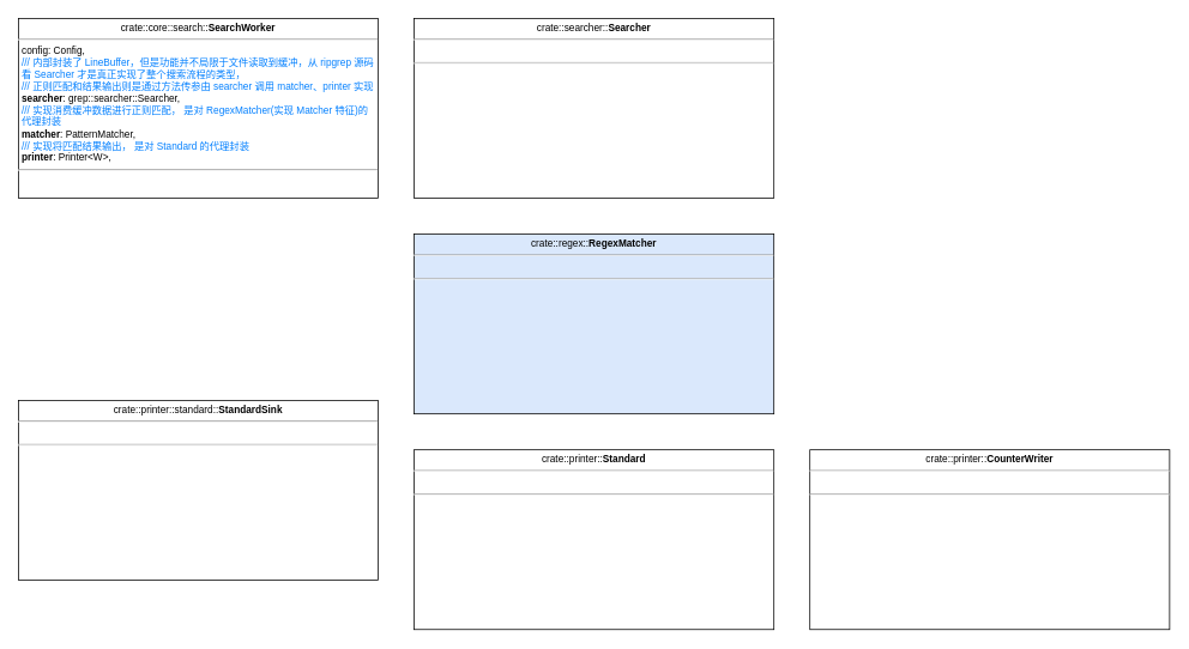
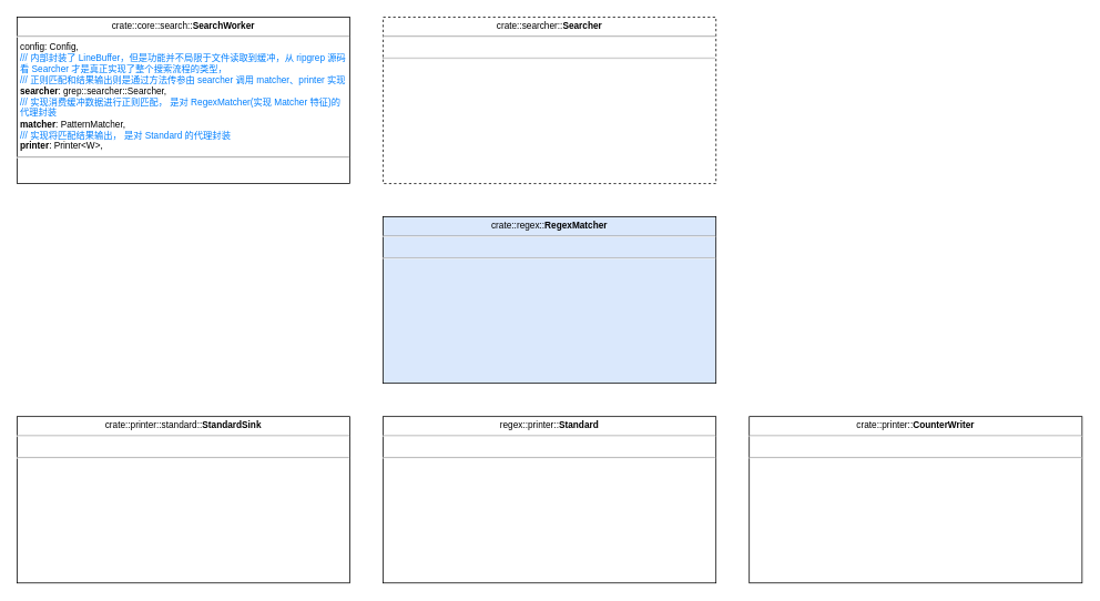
- <mxCell id="3" value="&lt;p style=&quot;margin: 4px 0px 0px; text-align: center; font-size: 11px;&quot;&gt;crate::searcher::&lt;b&gt;Searcher&lt;/b&gt;&lt;br style=&quot;font-size: 11px;&quot;&gt;&lt;/p&gt;&lt;hr style=&quot;font-size: 11px;&quot;&gt;&lt;p style=&quot;margin: 0px 0px 0px 4px; font-size: 11px;&quot;&gt;&lt;br&gt;&lt;/p&gt;&lt;hr style=&quot;font-size: 11px;&quot;&gt;&lt;p style=&quot;margin: 0px 0px 0px 4px; font-size: 11px;&quot;&gt;&lt;br&gt;&lt;/p&gt;" style="verticalAlign=top;align=left;overflow=fill;fontSize=11;fontFamily=Helvetica;html=1;whiteSpace=wrap;" parent="1" vertex="1"><mxGeometry x="460" y="20" width="400" height="200" as="geometry" /></mxCell>
+ <mxCell id="3" value="&lt;p style=&quot;margin: 4px 0px 0px; text-align: center; font-size: 11px;&quot;&gt;crate::searcher::&lt;b&gt;Searcher&lt;/b&gt;&lt;br style=&quot;font-size: 11px;&quot;&gt;&lt;/p&gt;&lt;hr style=&quot;font-size: 11px;&quot;&gt;&lt;p style=&quot;margin: 0px 0px 0px 4px; font-size: 11px;&quot;&gt;&lt;br&gt;&lt;/p&gt;&lt;hr style=&quot;font-size: 11px;&quot;&gt;&lt;p style=&quot;margin: 0px 0px 0px 4px; font-size: 11px;&quot;&gt;&lt;br&gt;&lt;/p&gt;" style="verticalAlign=top;align=left;overflow=fill;fontSize=11;fontFamily=Helvetica;html=1;whiteSpace=wrap;dashed=1;" parent="1" vertex="1"><mxGeometry x="460" y="20" width="400" height="200" as="geometry" /></mxCell>
- <mxCell id="5" value="&lt;p style=&quot;margin: 4px 0px 0px; text-align: center;&quot;&gt;crate::printer::&lt;b&gt;Standard&lt;/b&gt;&lt;/p&gt;&lt;hr style=&quot;font-size: 11px;&quot;&gt;&lt;p style=&quot;margin: 0px 0px 0px 4px; font-size: 11px;&quot;&gt;&lt;br&gt;&lt;/p&gt;&lt;hr style=&quot;font-size: 11px;&quot;&gt;&lt;p style=&quot;margin: 0px 0px 0px 4px; font-size: 11px;&quot;&gt;&lt;br&gt;&lt;/p&gt;" style="verticalAlign=top;align=left;overflow=fill;fontSize=11;fontFamily=Helvetica;html=1;whiteSpace=wrap;" parent="1" vertex="1"><mxGeometry x="460" y="500" width="400" height="200" as="geometry" /></mxCell>
+ <mxCell id="5" value="&lt;p style=&quot;margin: 4px 0px 0px; text-align: center;&quot;&gt;regex::printer::&lt;b&gt;Standard&lt;/b&gt;&lt;/p&gt;&lt;hr style=&quot;font-size: 11px;&quot;&gt;&lt;p style=&quot;margin: 0px 0px 0px 4px; font-size: 11px;&quot;&gt;&lt;br&gt;&lt;/p&gt;&lt;hr style=&quot;font-size: 11px;&quot;&gt;&lt;p style=&quot;margin: 0px 0px 0px 4px; font-size: 11px;&quot;&gt;&lt;br&gt;&lt;/p&gt;" style="verticalAlign=top;align=left;overflow=fill;fontSize=11;fontFamily=Helvetica;html=1;whiteSpace=wrap;" parent="1" vertex="1"><mxGeometry x="460" y="500" width="400" height="200" as="geometry" /></mxCell>
- <mxCell id="7" value="&lt;p style=&quot;margin: 4px 0px 0px; text-align: center;&quot;&gt;crate::printer::standard::&lt;b style=&quot;background-color: initial;&quot;&gt;StandardSink&lt;/b&gt;&lt;/p&gt;&lt;hr style=&quot;font-size: 11px;&quot;&gt;&lt;p style=&quot;margin: 0px 0px 0px 4px; font-size: 11px;&quot;&gt;&lt;br&gt;&lt;/p&gt;&lt;hr style=&quot;font-size: 11px;&quot;&gt;&lt;p style=&quot;margin: 0px 0px 0px 4px; font-size: 11px;&quot;&gt;&lt;br&gt;&lt;/p&gt;" style="verticalAlign=top;align=left;overflow=fill;fontSize=11;fontFamily=Helvetica;html=1;whiteSpace=wrap;" parent="1" vertex="1"><mxGeometry x="20" y="445" width="400" height="200" as="geometry" /></mxCell>
+ <mxCell id="7" value="&lt;p style=&quot;margin: 4px 0px 0px; text-align: center;&quot;&gt;crate::printer::standard::&lt;b style=&quot;background-color: initial;&quot;&gt;StandardSink&lt;/b&gt;&lt;/p&gt;&lt;hr style=&quot;font-size: 11px;&quot;&gt;&lt;p style=&quot;margin: 0px 0px 0px 4px; font-size: 11px;&quot;&gt;&lt;br&gt;&lt;/p&gt;&lt;hr style=&quot;font-size: 11px;&quot;&gt;&lt;p style=&quot;margin: 0px 0px 0px 4px; font-size: 11px;&quot;&gt;&lt;br&gt;&lt;/p&gt;" style="verticalAlign=top;align=left;overflow=fill;fontSize=11;fontFamily=Helvetica;html=1;whiteSpace=wrap;" parent="1" vertex="1"><mxGeometry x="20" y="500" width="400" height="200" as="geometry" /></mxCell>
